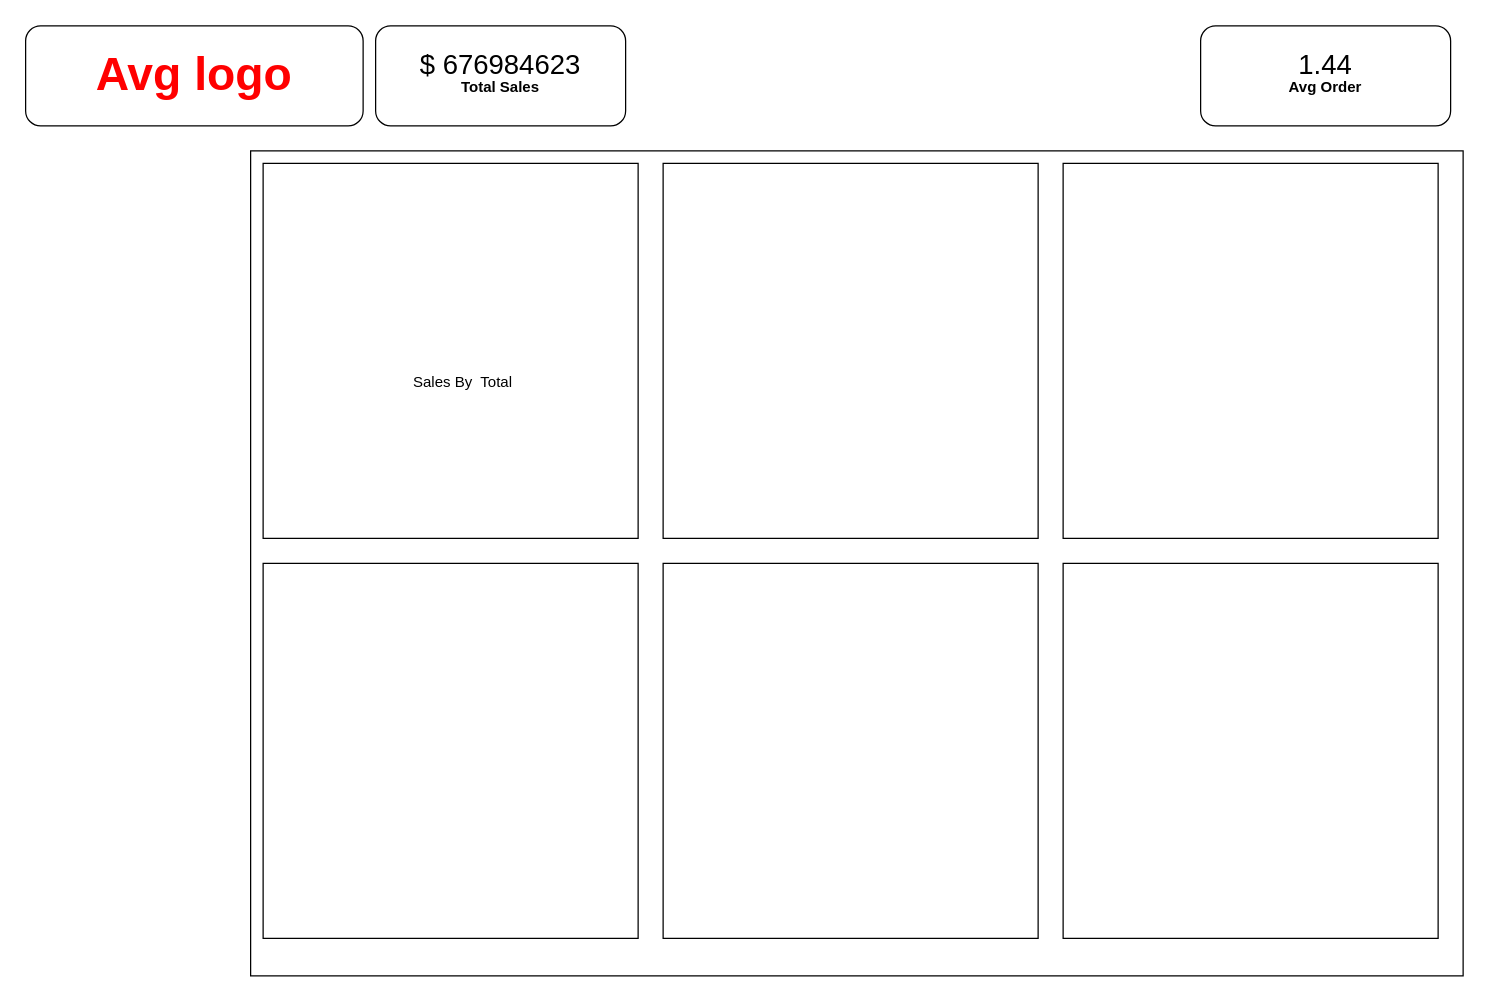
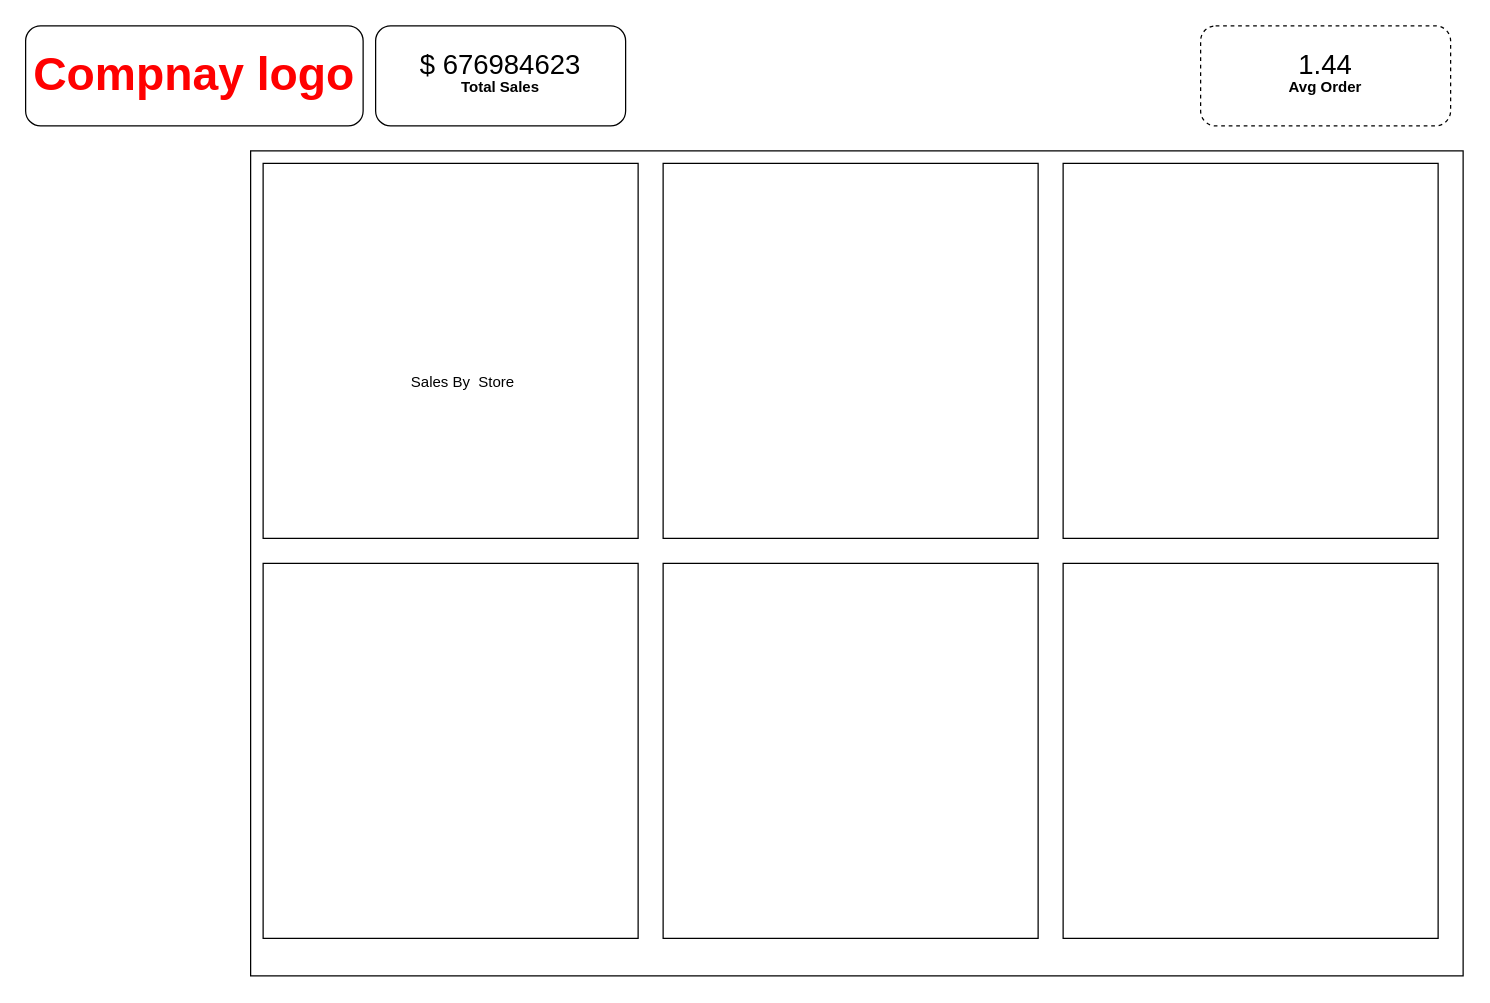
- <mxCell id="4" value="&lt;b&gt;&lt;font color=&quot;#ff0000&quot; style=&quot;font-size: 37px;&quot;&gt;Avg logo&lt;/font&gt;&lt;/b&gt;" style="rounded=1;whiteSpace=wrap;html=1;" vertex="1" parent="1"><mxGeometry x="20" y="20" width="270" height="80" as="geometry" /></mxCell>
+ <mxCell id="4" value="&lt;b&gt;&lt;font color=&quot;#ff0000&quot; style=&quot;font-size: 37px;&quot;&gt;Compnay logo&lt;/font&gt;&lt;/b&gt;" style="rounded=1;whiteSpace=wrap;html=1;" vertex="1" parent="1"><mxGeometry x="20" y="20" width="270" height="80" as="geometry" /></mxCell>
- <mxCell id="3" value="&lt;p style=&quot;line-height: 120%;&quot;&gt;&lt;font style=&quot;font-size: 22px;&quot;&gt;1.44&lt;br&gt;&lt;/font&gt;&lt;b&gt;Avg Order&lt;/b&gt;&lt;/p&gt;" style="rounded=1;whiteSpace=wrap;html=1;" vertex="1" parent="1"><mxGeometry x="960" y="20" width="200" height="80" as="geometry" /></mxCell>
+ <mxCell id="3" value="&lt;p style=&quot;line-height: 120%;&quot;&gt;&lt;font style=&quot;font-size: 22px;&quot;&gt;1.44&lt;br&gt;&lt;/font&gt;&lt;b&gt;Avg Order&lt;/b&gt;&lt;/p&gt;" style="rounded=1;whiteSpace=wrap;html=1;dashed=1;" vertex="1" parent="1"><mxGeometry x="960" y="20" width="200" height="80" as="geometry" /></mxCell>
- <mxCell id="12" value="Sales By&amp;nbsp; Total&lt;span id=&quot;docs-internal-guid-c5c3469c-7fff-0205-b7ca-c40141dbb6bf&quot;&gt;&lt;/span&gt;&lt;span id=&quot;docs-internal-guid-ba89c436-7fff-a0d2-d99c-81f44870b845&quot;&gt;&lt;/span&gt;" style="text;html=1;strokeColor=none;fillColor=none;align=center;verticalAlign=middle;whiteSpace=wrap;rounded=0;" vertex="1" parent="1"><mxGeometry x="320" y="290" width="100" height="30" as="geometry" /></mxCell>
+ <mxCell id="12" value="Sales By&amp;nbsp; Store&lt;span id=&quot;docs-internal-guid-c5c3469c-7fff-0205-b7ca-c40141dbb6bf&quot;&gt;&lt;/span&gt;&lt;span id=&quot;docs-internal-guid-ba89c436-7fff-a0d2-d99c-81f44870b845&quot;&gt;&lt;/span&gt;" style="text;html=1;strokeColor=none;fillColor=none;align=center;verticalAlign=middle;whiteSpace=wrap;rounded=0;" vertex="1" parent="1"><mxGeometry x="320" y="290" width="100" height="30" as="geometry" /></mxCell>
